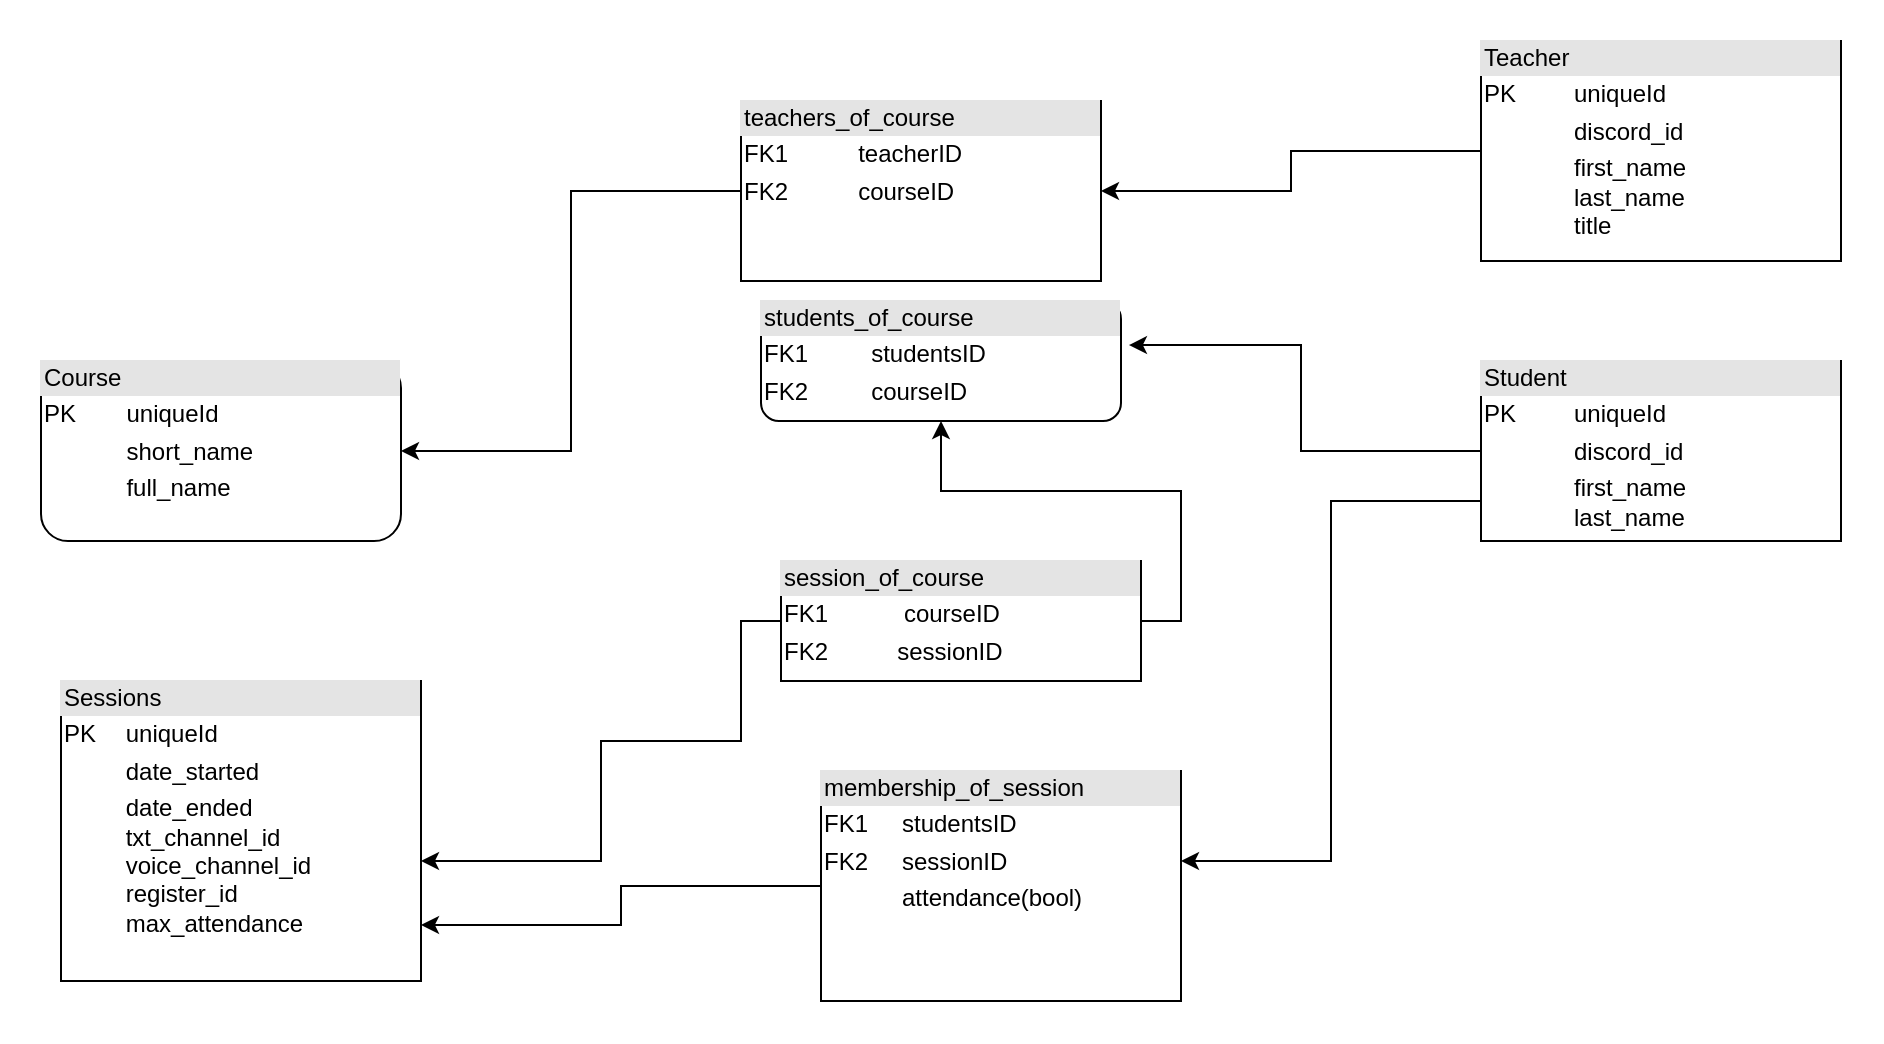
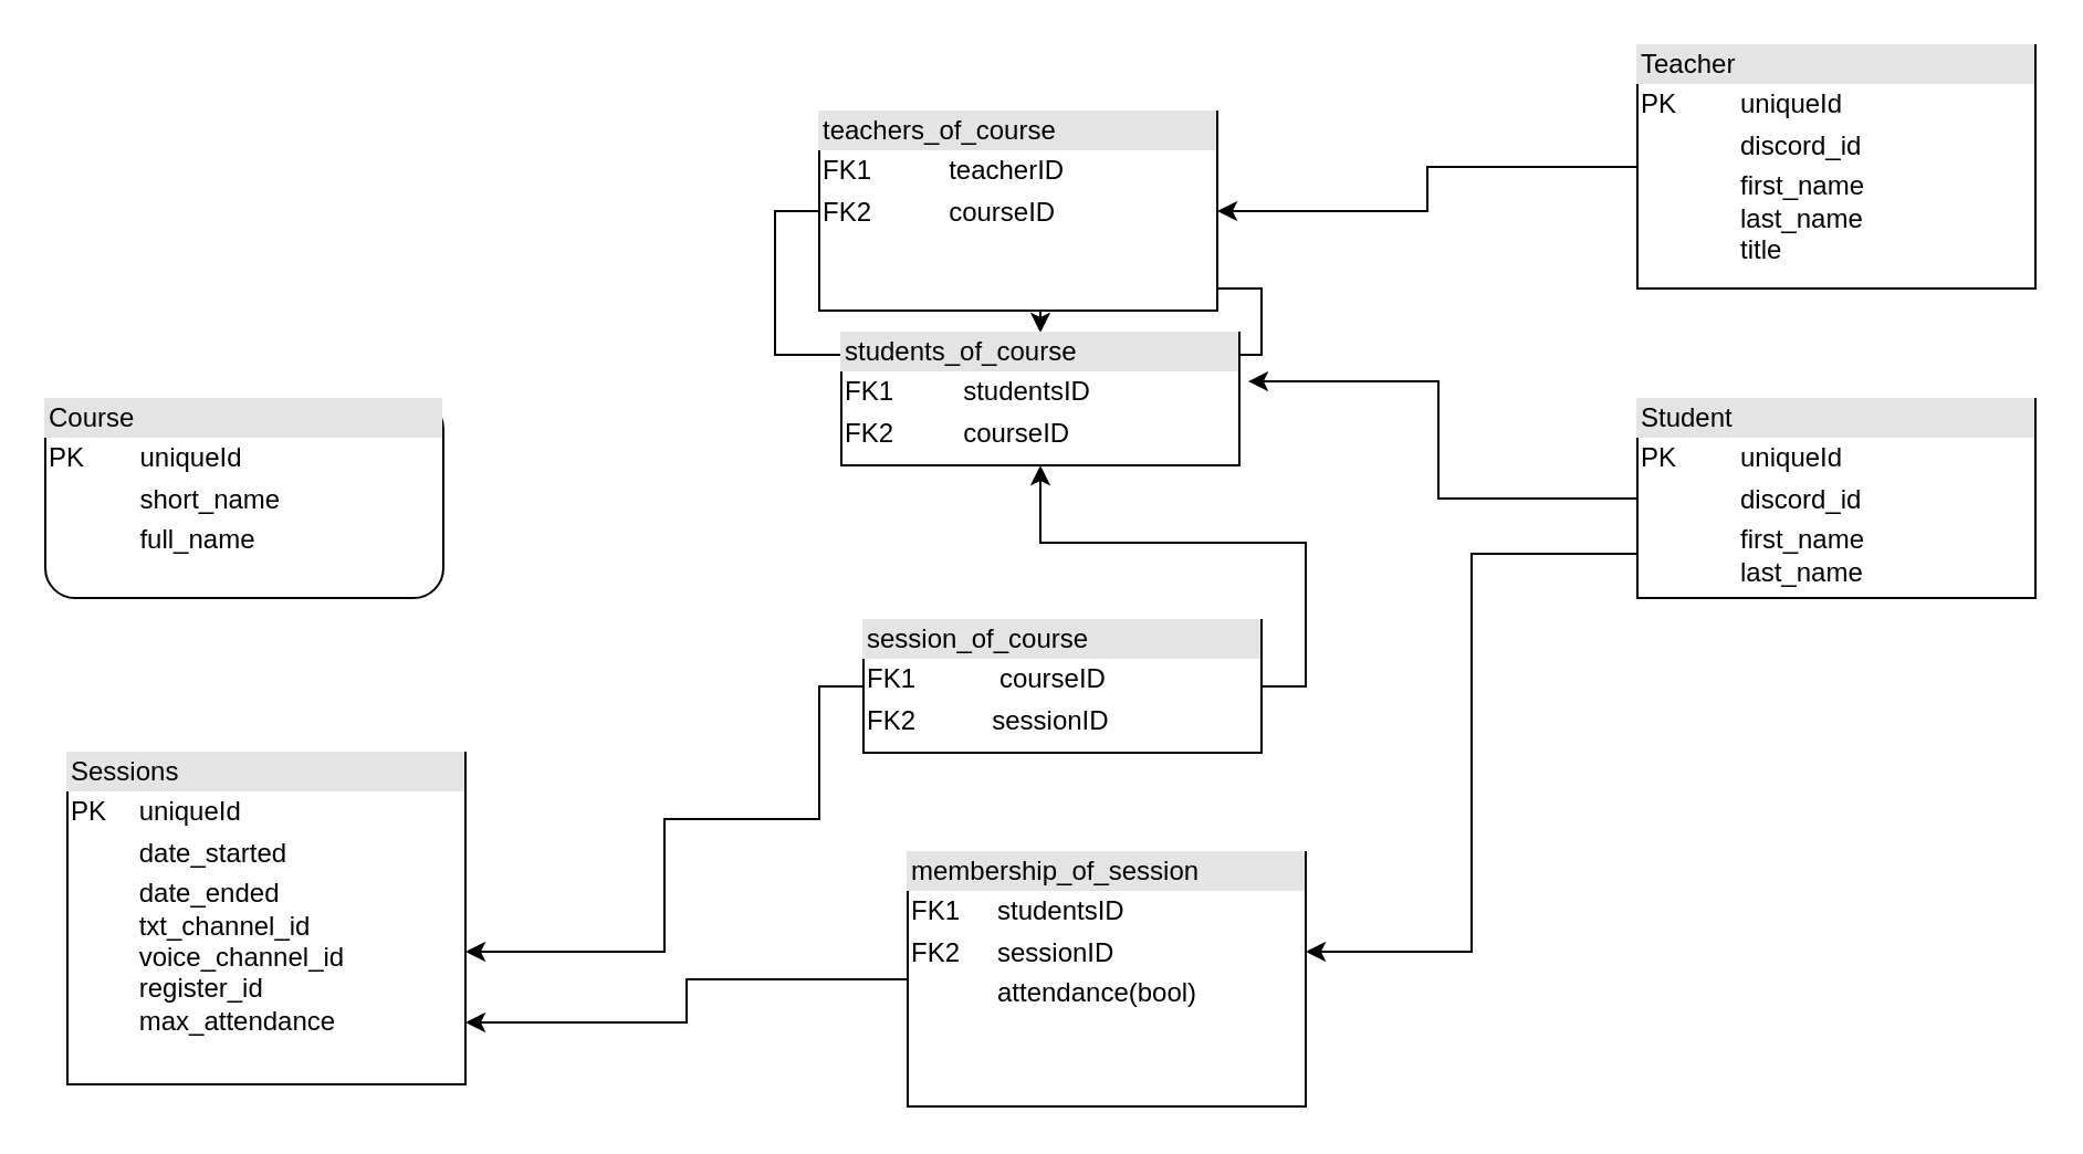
- <mxCell id="8" style="edgeStyle=orthogonalEdgeStyle;rounded=0;orthogonalLoop=1;jettySize=auto;html=1;exitX=0;exitY=0.5;exitDx=0;exitDy=0;entryX=1;entryY=0.5;entryDx=0;entryDy=0;" edge="1" parent="1" source="9" target="7"><mxGeometry relative="1" as="geometry" /></mxCell>
+ <mxCell id="8" style="edgeStyle=orthogonalEdgeStyle;rounded=0;orthogonalLoop=1;jettySize=auto;html=1;exitX=0;exitY=0.5;exitDx=0;exitDy=0;" edge="1" parent="1" source="9" target="10"><mxGeometry relative="1" as="geometry" /></mxCell>
- <mxCell id="10" value="&lt;div style=&quot;box-sizing: border-box ; width: 100% ; background: #e4e4e4 ; padding: 2px&quot;&gt;students_of_course&lt;/div&gt;&lt;table style=&quot;width: 100% ; font-size: 1em&quot; cellpadding=&quot;2&quot; cellspacing=&quot;0&quot;&gt;&lt;tbody&gt;&lt;tr&gt;&lt;td&gt;FK1&lt;/td&gt;&lt;td&gt;studentsID&lt;/td&gt;&lt;/tr&gt;&lt;tr&gt;&lt;td&gt;FK2&lt;/td&gt;&lt;td&gt;courseID&lt;/td&gt;&lt;/tr&gt;&lt;tr&gt;&lt;td&gt;&lt;br&gt;&lt;/td&gt;&lt;td&gt;&lt;br&gt;&lt;/td&gt;&lt;/tr&gt;&lt;/tbody&gt;&lt;/table&gt;" style="verticalAlign=top;align=left;overflow=fill;html=1;rounded=1;" vertex="1" parent="1"><mxGeometry x="380" y="150" width="180" height="60" as="geometry" /></mxCell>
+ <mxCell id="10" value="&lt;div style=&quot;box-sizing: border-box ; width: 100% ; background: #e4e4e4 ; padding: 2px&quot;&gt;students_of_course&lt;/div&gt;&lt;table style=&quot;width: 100% ; font-size: 1em&quot; cellpadding=&quot;2&quot; cellspacing=&quot;0&quot;&gt;&lt;tbody&gt;&lt;tr&gt;&lt;td&gt;FK1&lt;/td&gt;&lt;td&gt;studentsID&lt;/td&gt;&lt;/tr&gt;&lt;tr&gt;&lt;td&gt;FK2&lt;/td&gt;&lt;td&gt;courseID&lt;/td&gt;&lt;/tr&gt;&lt;tr&gt;&lt;td&gt;&lt;br&gt;&lt;/td&gt;&lt;td&gt;&lt;br&gt;&lt;/td&gt;&lt;/tr&gt;&lt;/tbody&gt;&lt;/table&gt;" style="verticalAlign=top;align=left;overflow=fill;html=1;" vertex="1" parent="1"><mxGeometry x="380" y="150" width="180" height="60" as="geometry" /></mxCell>
